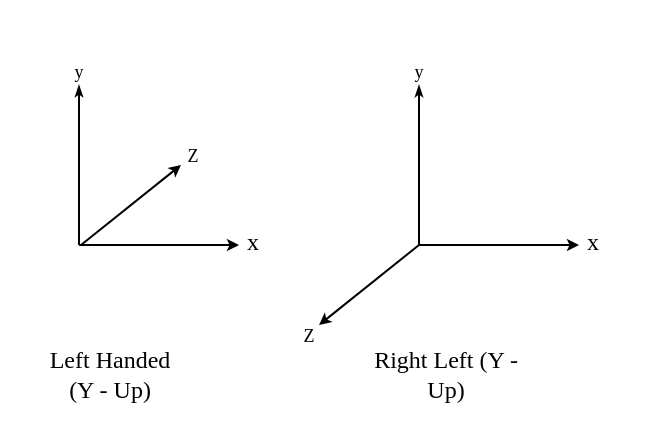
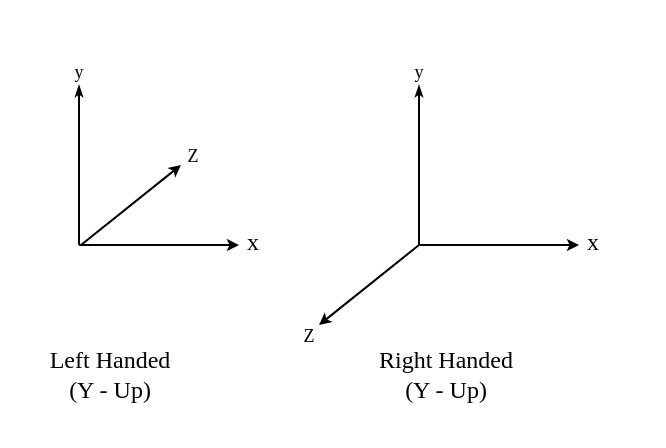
- <mxCell id="7" value="&lt;font face=&quot;Times New Roman&quot;&gt;Right Left (Y - Up)&lt;/font&gt;" style="text;html=1;align=center;verticalAlign=middle;whiteSpace=wrap;rounded=0;" vertex="1" parent="3"><mxGeometry x="44" y="152" width="80" height="30" as="geometry" /></mxCell>
+ <mxCell id="7" value="&lt;font face=&quot;Times New Roman&quot;&gt;Right Handed (Y - Up)&lt;/font&gt;" style="text;html=1;align=center;verticalAlign=middle;whiteSpace=wrap;rounded=0;" vertex="1" parent="3"><mxGeometry x="44" y="152" width="80" height="30" as="geometry" /></mxCell>
